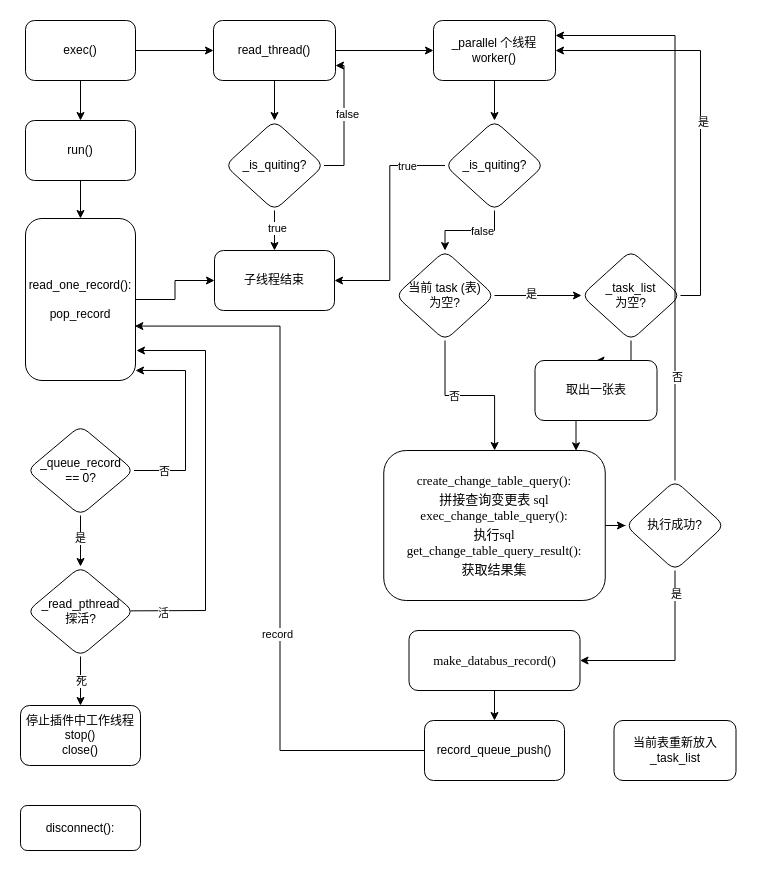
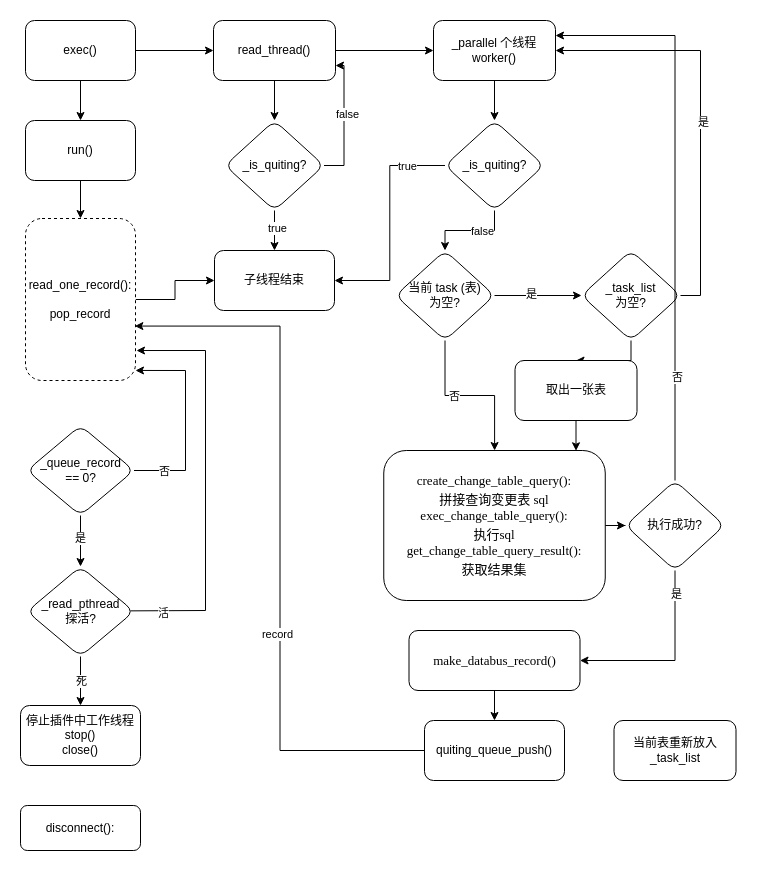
- <mxCell id="11" value="read_one_record():&lt;br&gt;&lt;br&gt;pop_record" style="rounded=1;whiteSpace=wrap;html=1;" vertex="1" parent="1"><mxGeometry x="25" y="218" width="110" height="162" as="geometry" /></mxCell>
+ <mxCell id="11" value="read_one_record():&lt;br&gt;&lt;br&gt;pop_record" style="rounded=1;whiteSpace=wrap;html=1;dashed=1;" vertex="1" parent="1"><mxGeometry x="25" y="218" width="110" height="162" as="geometry" /></mxCell>
- <mxCell id="62" value="取出一张表" style="rounded=1;whiteSpace=wrap;html=1;" vertex="1" parent="1"><mxGeometry x="534.5" y="360" width="122" height="60" as="geometry" /></mxCell>
+ <mxCell id="62" value="取出一张表" style="rounded=1;whiteSpace=wrap;html=1;" vertex="1" parent="1"><mxGeometry x="514.5" y="360" width="122" height="60" as="geometry" /></mxCell>
- <mxCell id="65" value="&lt;span&gt;record_queue_push()&lt;/span&gt;" style="whiteSpace=wrap;html=1;rounded=1;" vertex="1" parent="1"><mxGeometry x="424" y="720" width="140" height="60" as="geometry" /></mxCell>
+ <mxCell id="65" value="&lt;span&gt;quiting_queue_push()&lt;/span&gt;" style="whiteSpace=wrap;html=1;rounded=1;" vertex="1" parent="1"><mxGeometry x="424" y="720" width="140" height="60" as="geometry" /></mxCell>
